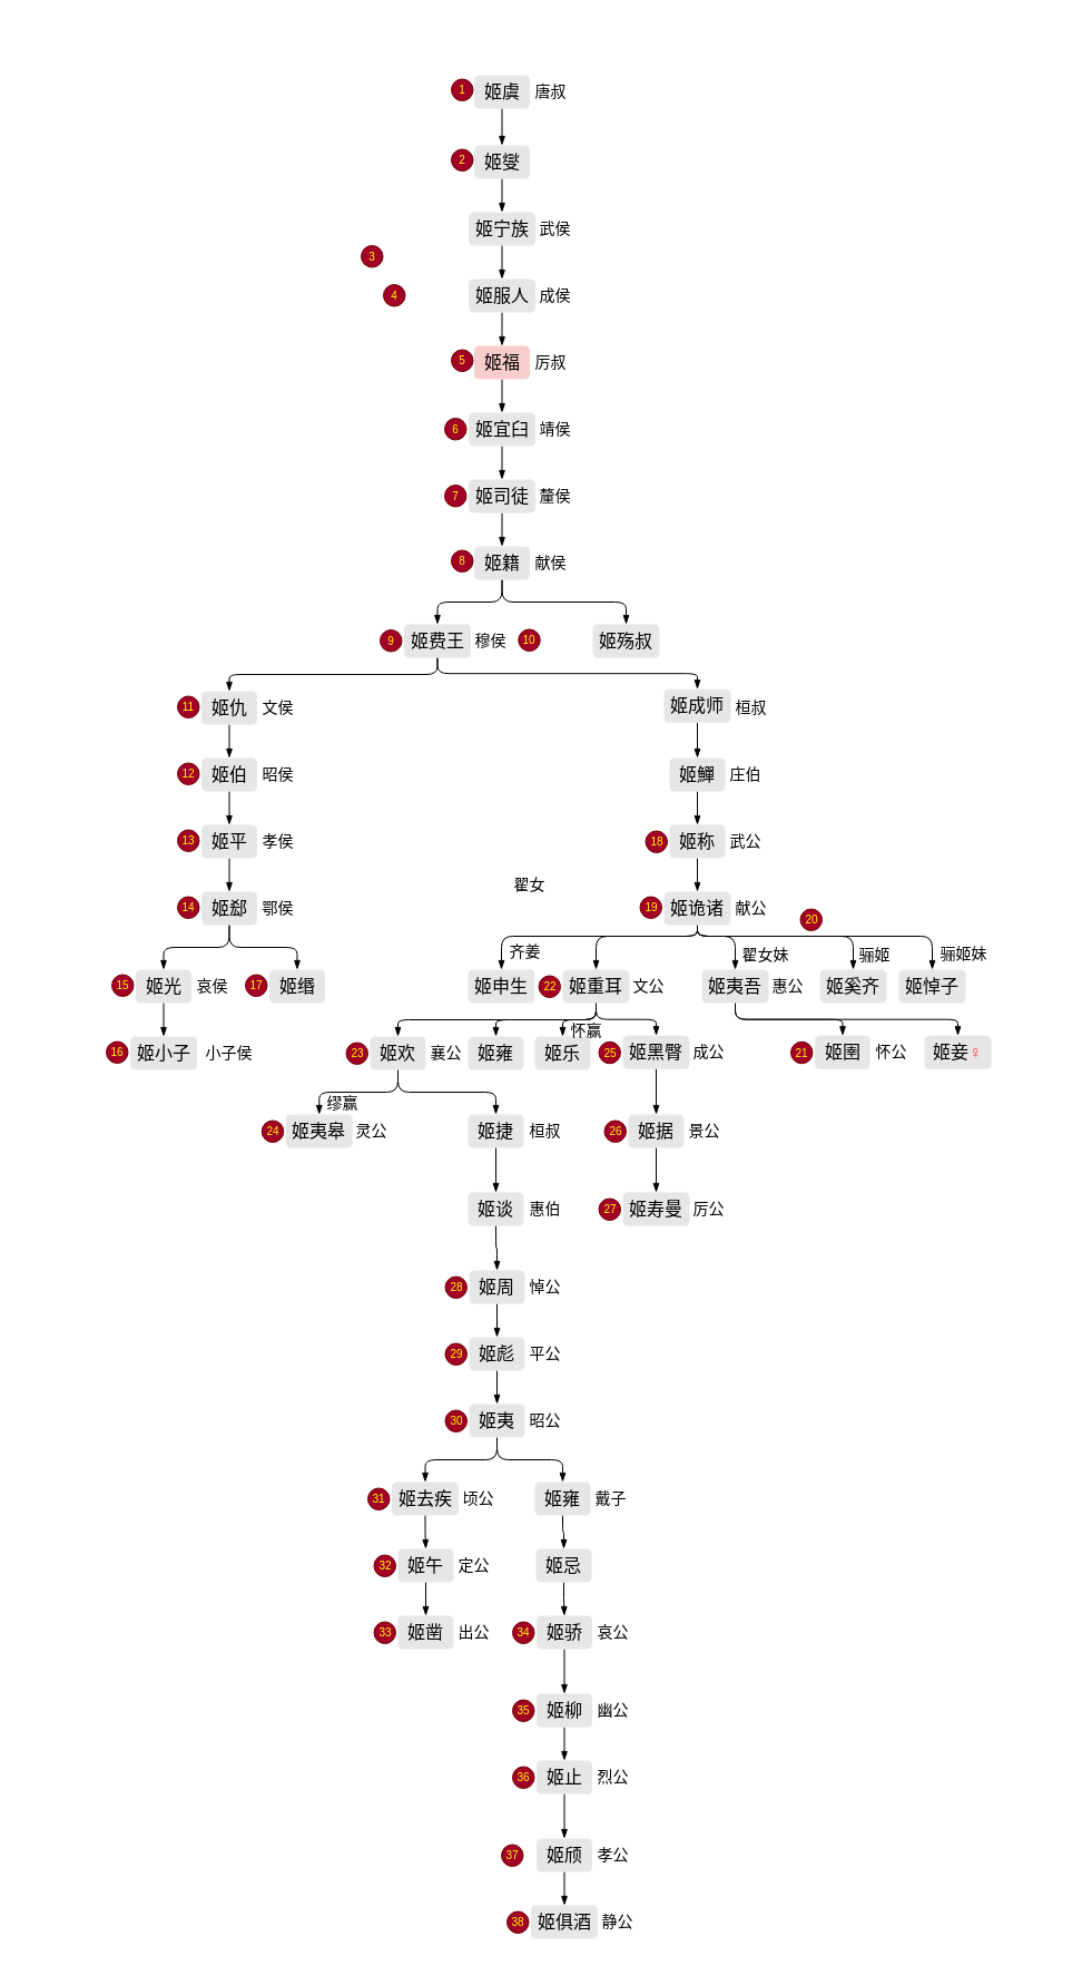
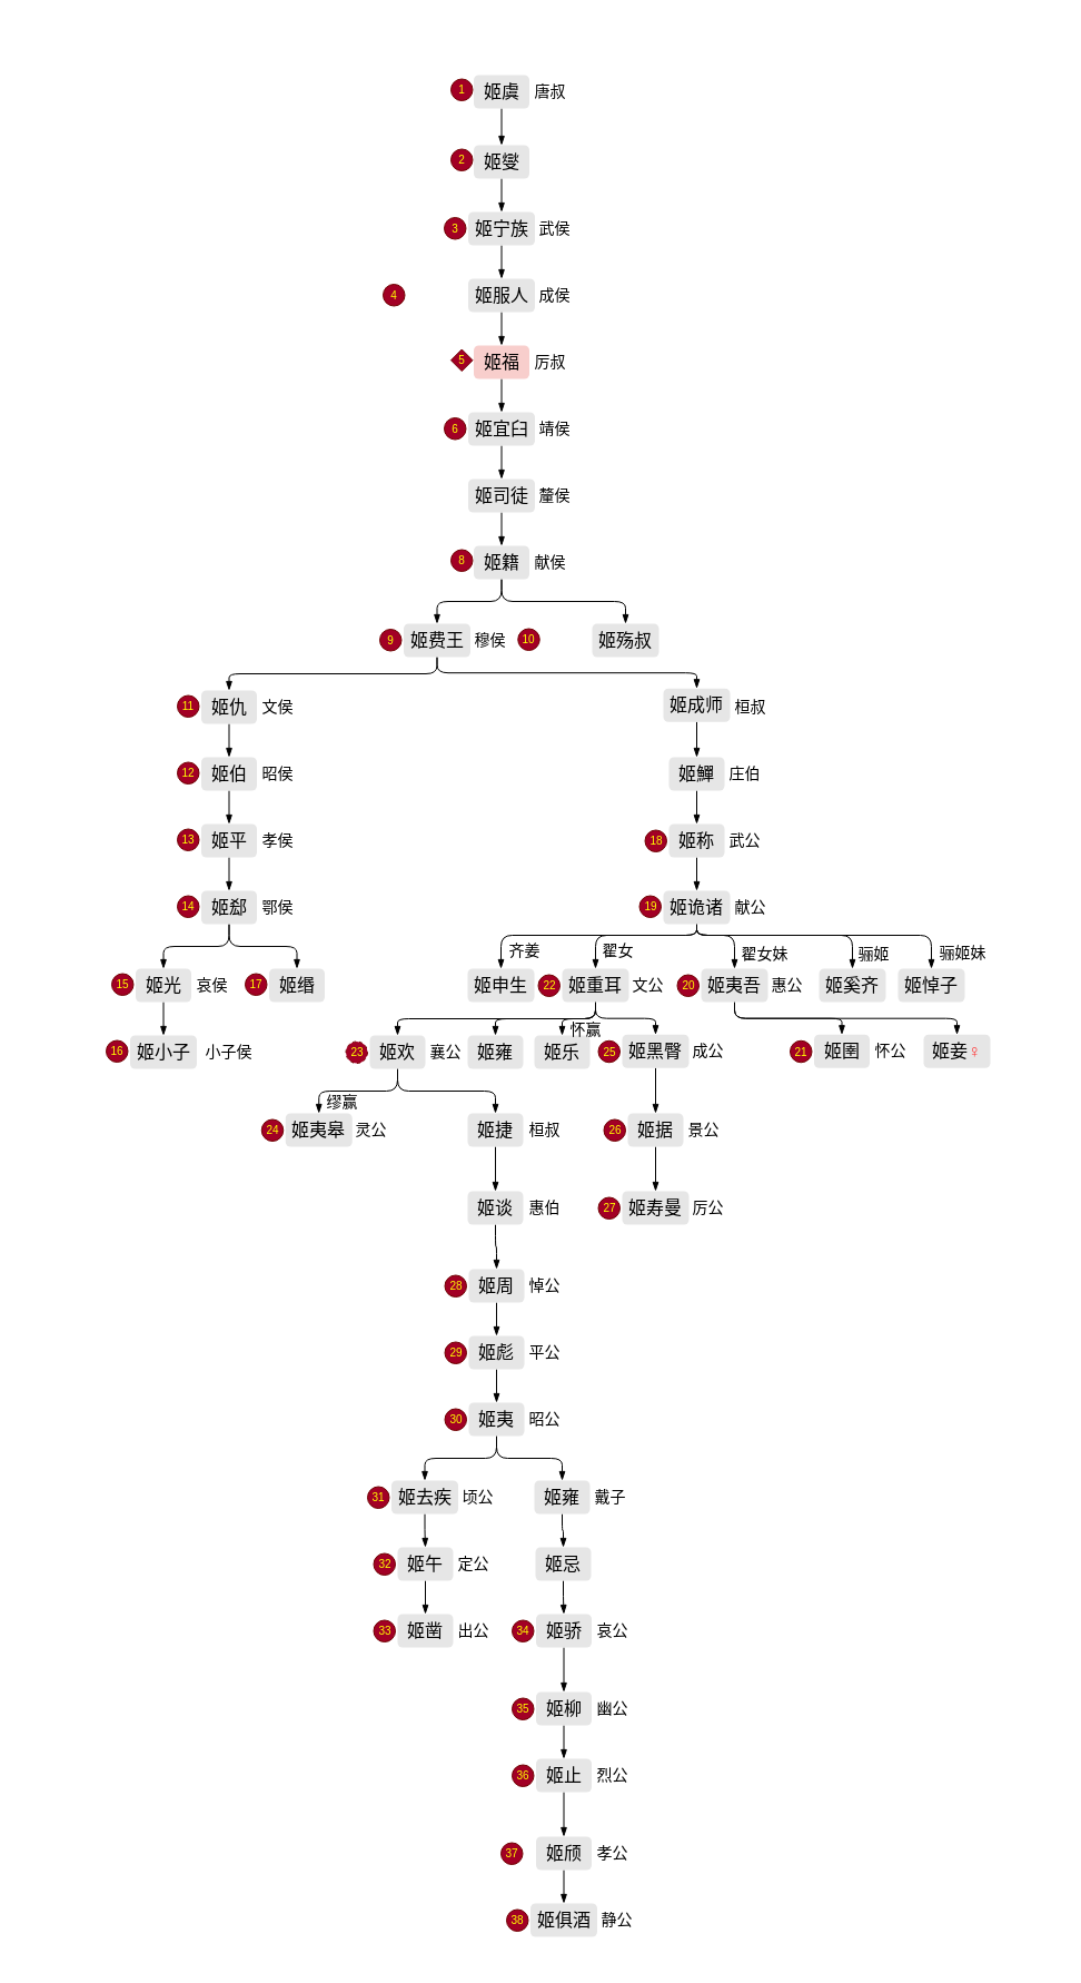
- <mxCell id="13" value="&lt;font color=&quot;#ffff00&quot;&gt;3&lt;/font&gt;" style="ellipse;whiteSpace=wrap;html=1;aspect=fixed;fontFamily=Helvetica;fontSize=10;fontColor=#ffffff;fillColor=#a20025;strokeColor=#6F0000;" vertex="1" parent="2"><mxGeometry x="304" y="200" width="19.5" height="19.5" as="geometry" /></mxCell>
+ <mxCell id="13" value="&lt;font color=&quot;#ffff00&quot;&gt;3&lt;/font&gt;" style="ellipse;whiteSpace=wrap;html=1;aspect=fixed;fontFamily=Helvetica;fontSize=10;fontColor=#ffffff;fillColor=#a20025;strokeColor=#6F0000;" vertex="1" parent="2"><mxGeometry x="379" y="175" width="19.5" height="19.5" as="geometry" /></mxCell>
- <mxCell id="20" value="&lt;font color=&quot;#ffff00&quot;&gt;5&lt;/font&gt;" style="ellipse;whiteSpace=wrap;html=1;aspect=fixed;fontFamily=Helvetica;fontSize=10;fontColor=#ffffff;fillColor=#a20025;strokeColor=#6F0000;" vertex="1" parent="2"><mxGeometry x="385" y="293.5" width="19.5" height="19.5" as="geometry" /></mxCell>
+ <mxCell id="20" value="&lt;font color=&quot;#ffff00&quot;&gt;5&lt;/font&gt;" style="rhombus;whiteSpace=wrap;html=1;aspect=fixed;fontFamily=Helvetica;fontSize=10;fontColor=#ffffff;fillColor=#a20025;strokeColor=#6F0000;" vertex="1" parent="2"><mxGeometry x="385" y="293.5" width="19.5" height="19.5" as="geometry" /></mxCell>
- <mxCell id="27" value="&lt;font color=&quot;#ffff00&quot;&gt;7&lt;/font&gt;" style="ellipse;whiteSpace=wrap;html=1;aspect=fixed;fontFamily=Helvetica;fontSize=10;fontColor=#ffffff;fillColor=#a20025;strokeColor=#6F0000;" vertex="1" parent="2"><mxGeometry x="379" y="415" width="19.5" height="19.5" as="geometry" /></mxCell>
- <mxCell id="106" value="&lt;div style=&quot;font-size: 14px&quot;&gt;&lt;div style=&quot;font-size: 14px&quot;&gt;&lt;div style=&quot;font-size: 14px&quot;&gt;&lt;div style=&quot;font-size: 14px&quot;&gt;翟女&lt;/div&gt;&lt;/div&gt;&lt;/div&gt;&lt;/div&gt;" style="text;html=1;align=center;verticalAlign=middle;resizable=0;points=[];autosize=1;strokeColor=none;fillColor=none;fontSize=14;fontColor=#000000;" vertex="1" parent="2"><mxGeometry x="434.5" y="764" width="40" height="20" as="geometry" /></mxCell>
+ <mxCell id="106" value="&lt;div style=&quot;font-size: 14px&quot;&gt;&lt;div style=&quot;font-size: 14px&quot;&gt;&lt;div style=&quot;font-size: 14px&quot;&gt;&lt;div style=&quot;font-size: 14px&quot;&gt;翟女&lt;/div&gt;&lt;/div&gt;&lt;/div&gt;&lt;/div&gt;" style="text;html=1;align=center;verticalAlign=middle;resizable=0;points=[];autosize=1;strokeColor=none;fillColor=none;fontSize=14;fontColor=#000000;" vertex="1" parent="2"><mxGeometry x="514.5" y="824" width="40" height="20" as="geometry" /></mxCell>
- <mxCell id="98" value="&lt;font color=&quot;#ffff00&quot;&gt;20&lt;/font&gt;" style="ellipse;whiteSpace=wrap;html=1;aspect=fixed;fontFamily=Helvetica;fontSize=10;fontColor=#ffffff;fillColor=#a20025;strokeColor=#6F0000;" vertex="1" parent="2"><mxGeometry x="698.5" y="795.5" width="19.5" height="19.5" as="geometry" /></mxCell>
+ <mxCell id="98" value="&lt;font color=&quot;#ffff00&quot;&gt;20&lt;/font&gt;" style="ellipse;whiteSpace=wrap;html=1;aspect=fixed;fontFamily=Helvetica;fontSize=10;fontColor=#ffffff;fillColor=#a20025;strokeColor=#6F0000;" vertex="1" parent="2"><mxGeometry x="588.5" y="855.5" width="19.5" height="19.5" as="geometry" /></mxCell>
- <mxCell id="110" value="&lt;font color=&quot;#ffff00&quot;&gt;23&lt;/font&gt;" style="ellipse;whiteSpace=wrap;html=1;aspect=fixed;fontFamily=Helvetica;fontSize=10;fontColor=#ffffff;fillColor=#a20025;strokeColor=#6F0000;" vertex="1" parent="2"><mxGeometry x="290.5" y="915.5" width="19.5" height="19.5" as="geometry" /></mxCell>
+ <mxCell id="110" value="&lt;font color=&quot;#ffff00&quot;&gt;23&lt;/font&gt;" style="ellipse;whiteSpace=wrap;html=1;aspect=fixed;fontFamily=Helvetica;fontSize=10;fontColor=#ffffff;fillColor=#a20025;strokeColor=#6F0000;dashed=1;" vertex="1" parent="2"><mxGeometry x="290.5" y="915.5" width="19.5" height="19.5" as="geometry" /></mxCell>
